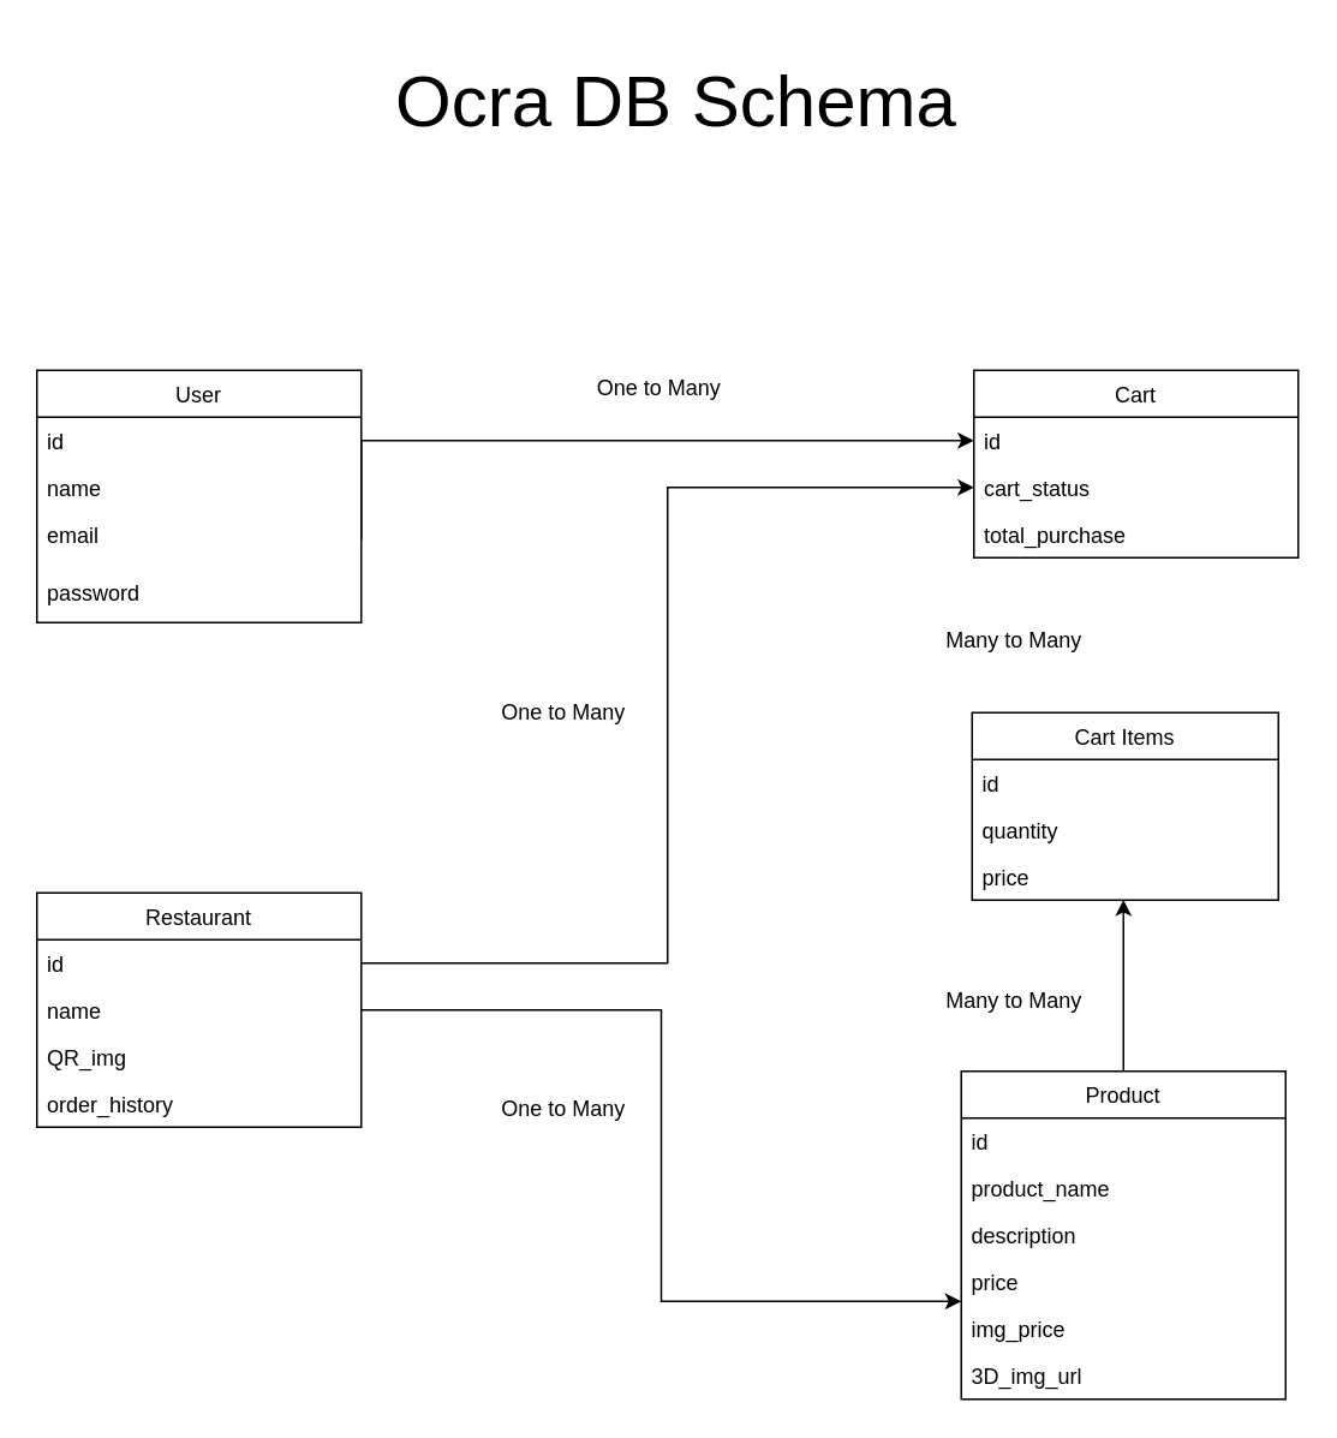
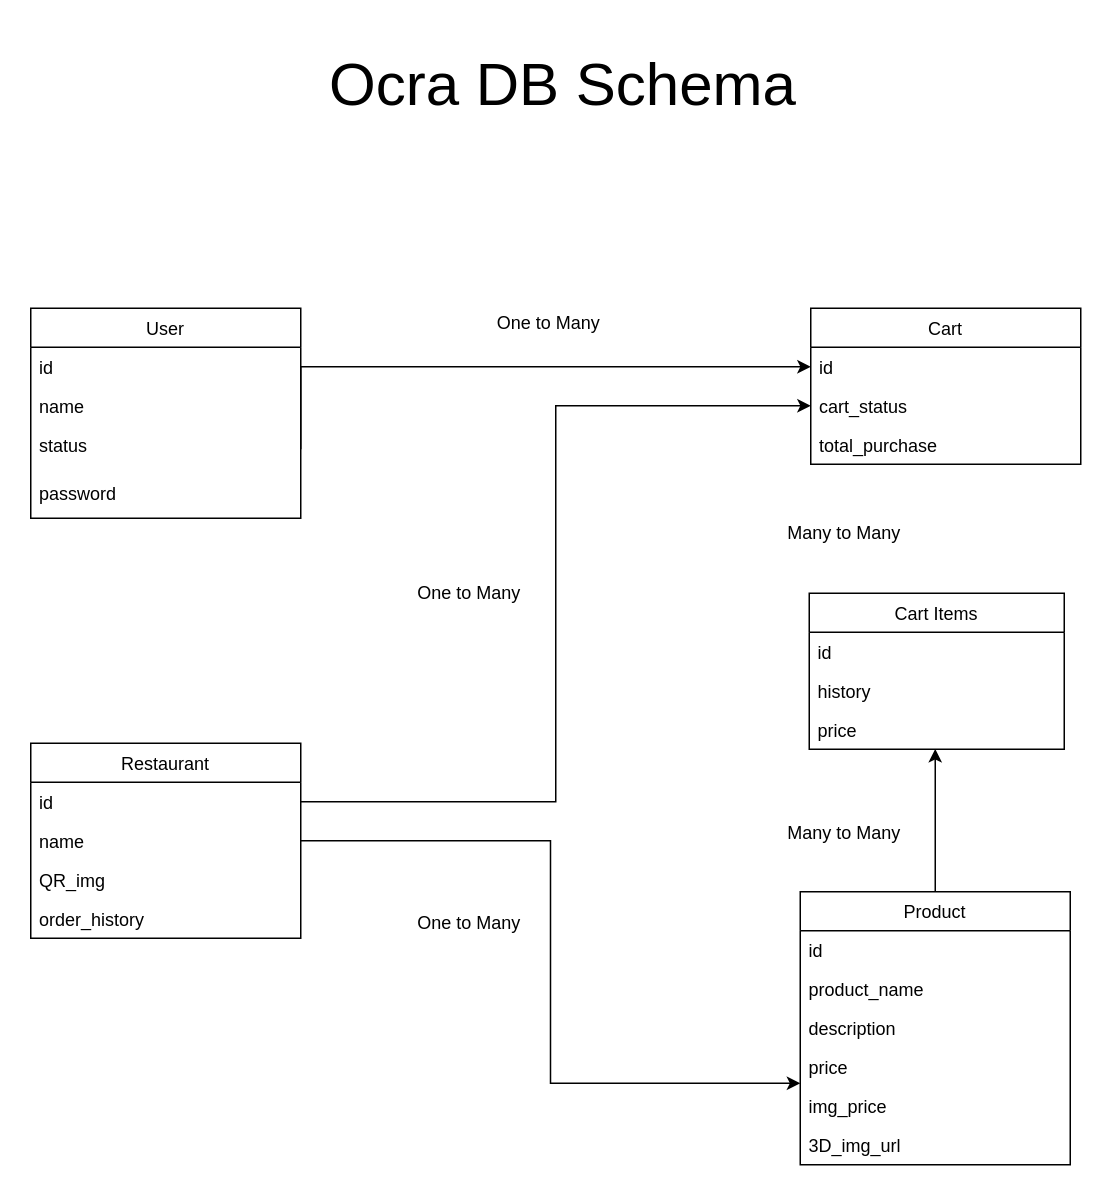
- <mxCell id="5" value="email" style="text;strokeColor=none;fillColor=none;align=left;verticalAlign=top;spacingLeft=4;spacingRight=4;overflow=hidden;rotatable=0;points=[[0,0.5],[1,0.5]];portConstraint=eastwest;" parent="2" vertex="1"><mxGeometry y="78" width="180" height="32" as="geometry" /></mxCell>
+ <mxCell id="5" value="status" style="text;strokeColor=none;fillColor=none;align=left;verticalAlign=top;spacingLeft=4;spacingRight=4;overflow=hidden;rotatable=0;points=[[0,0.5],[1,0.5]];portConstraint=eastwest;" parent="2" vertex="1"><mxGeometry y="78" width="180" height="32" as="geometry" /></mxCell>
- <mxCell id="27" value="quantity" style="text;strokeColor=none;fillColor=none;align=left;verticalAlign=top;spacingLeft=4;spacingRight=4;overflow=hidden;rotatable=0;points=[[0,0.5],[1,0.5]];portConstraint=eastwest;" parent="25" vertex="1"><mxGeometry y="52" width="170" height="26" as="geometry" /></mxCell>
+ <mxCell id="27" value="history" style="text;strokeColor=none;fillColor=none;align=left;verticalAlign=top;spacingLeft=4;spacingRight=4;overflow=hidden;rotatable=0;points=[[0,0.5],[1,0.5]];portConstraint=eastwest;" parent="25" vertex="1"><mxGeometry y="52" width="170" height="26" as="geometry" /></mxCell>
